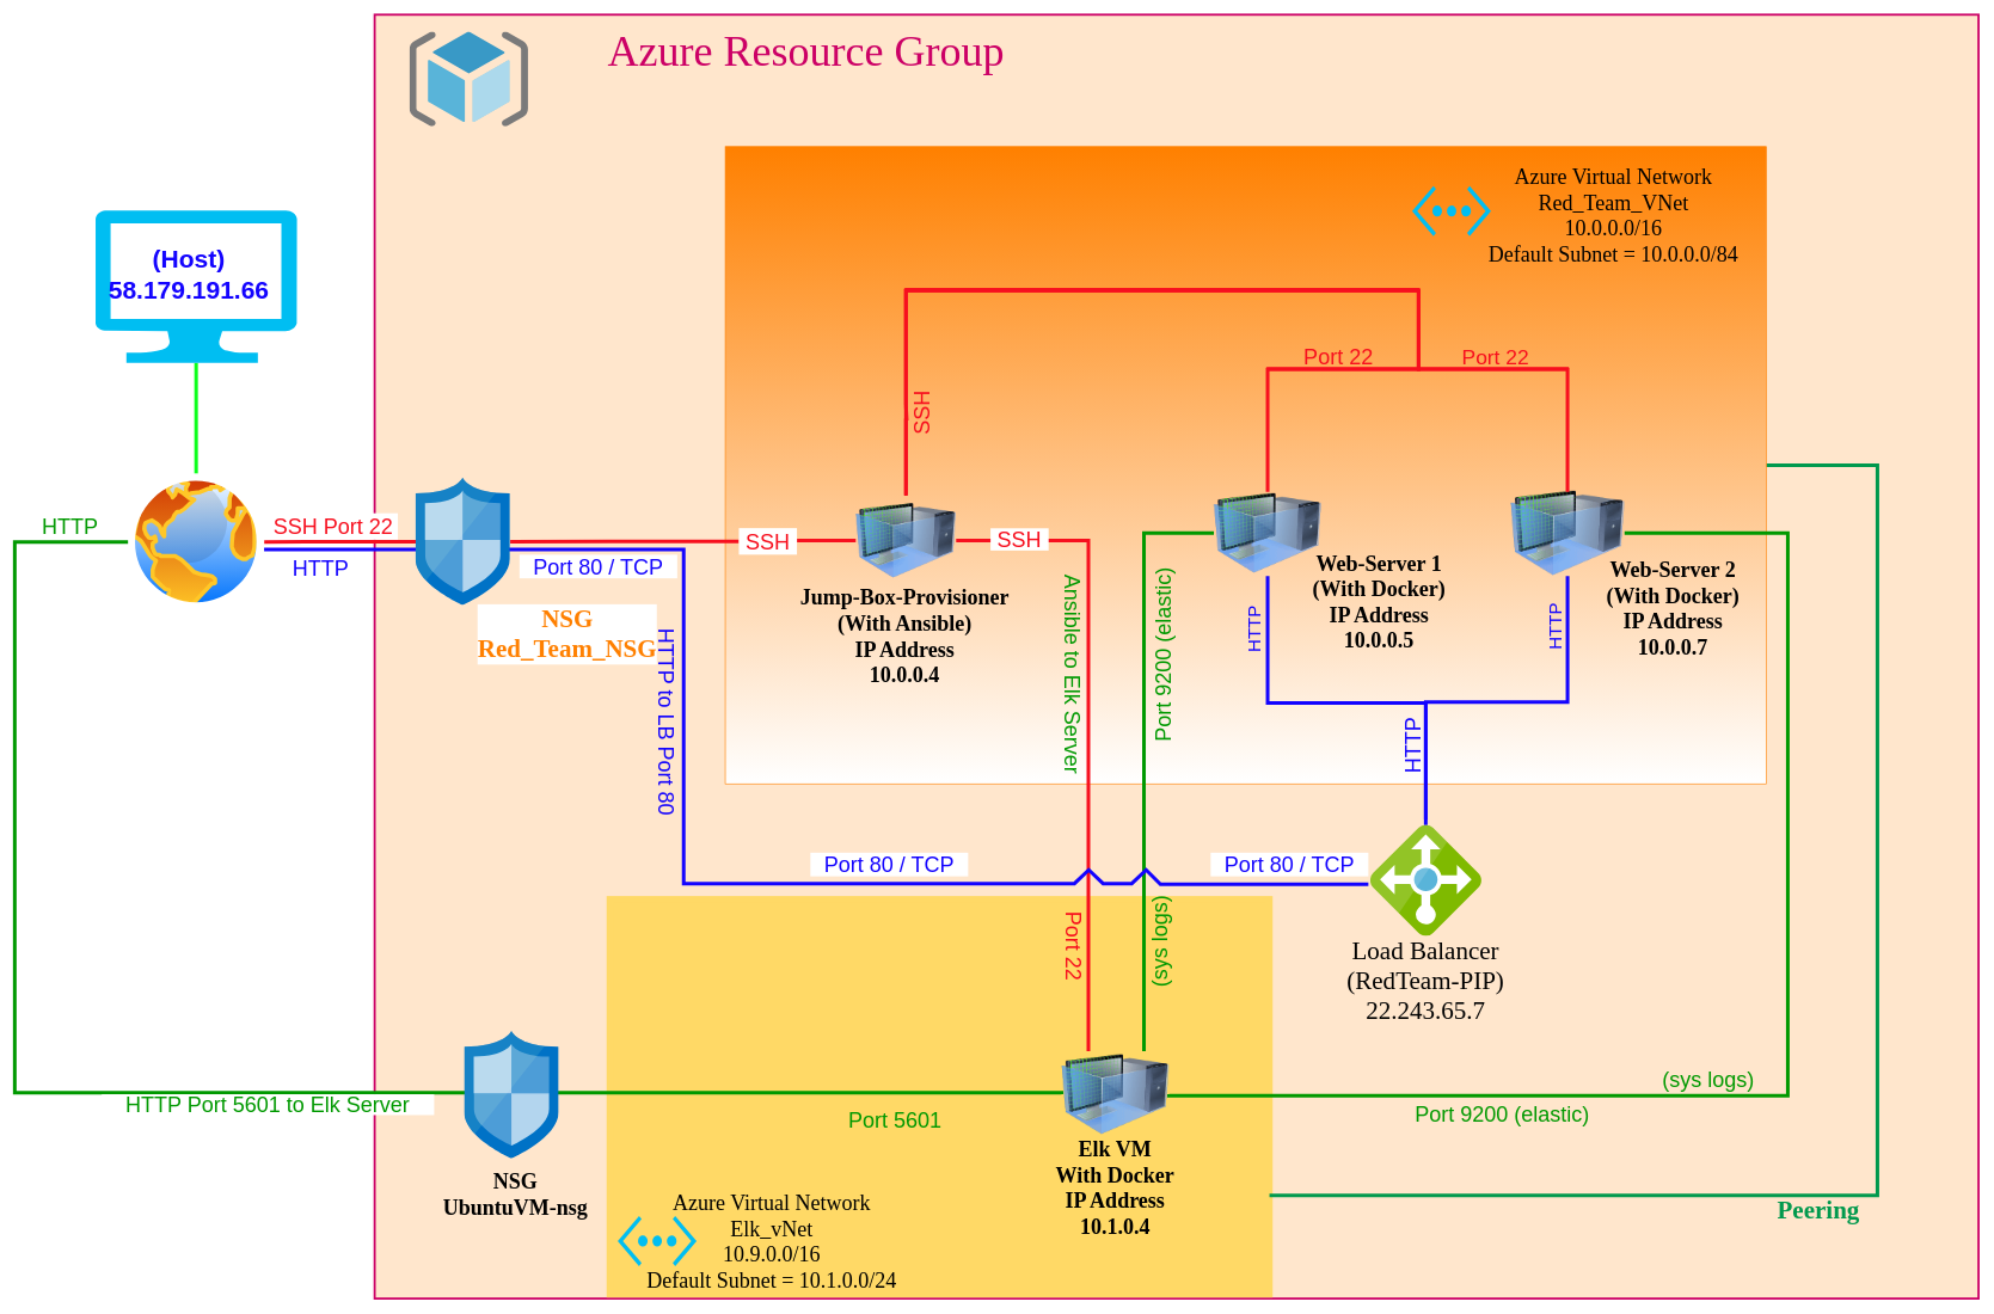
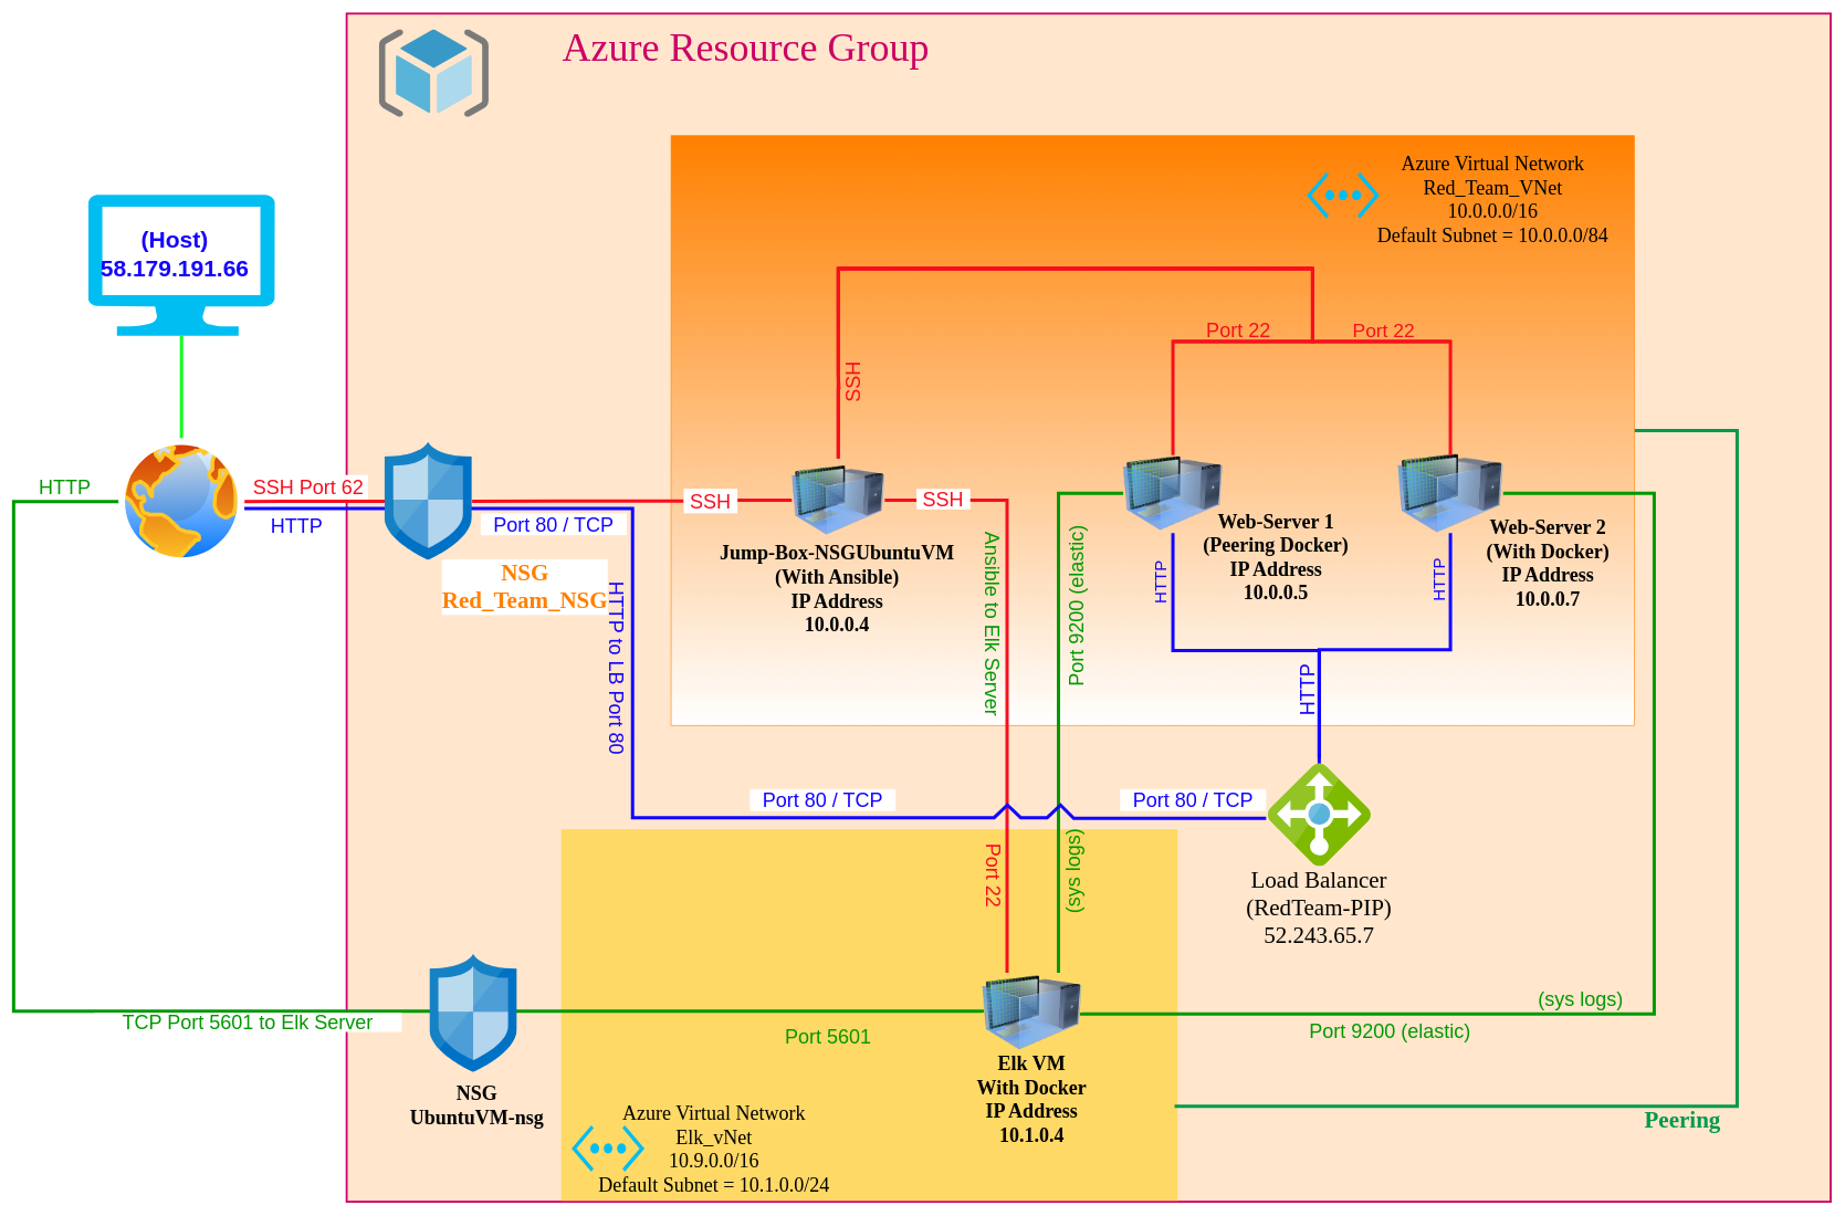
- <mxCell id="63" value="SSH Port 22" style="text;html=1;align=center;verticalAlign=middle;whiteSpace=wrap;rounded=0;fillColor=default;strokeColor=none;fontStyle=0;fontSize=30;fontColor=#F70F1E;labelBackgroundColor=none;" parent="1" vertex="1"><mxGeometry x="375.38" y="715.5" width="179" height="37" as="geometry" /></mxCell>
+ <mxCell id="63" value="SSH Port 62" style="text;html=1;align=center;verticalAlign=middle;whiteSpace=wrap;rounded=0;fillColor=default;strokeColor=none;fontStyle=0;fontSize=30;fontColor=#F70F1E;labelBackgroundColor=none;" parent="1" vertex="1"><mxGeometry x="375.38" y="715.5" width="179" height="37" as="geometry" /></mxCell>
- <mxCell id="18" value="Web-Server 1&lt;br style=&quot;font-size: 30px&quot;&gt;(With Docker)&lt;br style=&quot;font-size: 30px&quot;&gt;IP Address 10.0.0.5" style="text;html=1;strokeColor=none;fillColor=none;align=center;verticalAlign=middle;whiteSpace=wrap;rounded=0;fontFamily=Georgia;fontSize=30;fontStyle=1;labelBackgroundColor=none;" parent="1" vertex="1"><mxGeometry x="1804" y="784" width="238" height="110" as="geometry" /></mxCell>
+ <mxCell id="18" value="Web-Server 1&lt;br style=&quot;font-size: 30px&quot;&gt;(Peering Docker)&lt;br style=&quot;font-size: 30px&quot;&gt;IP Address 10.0.0.5" style="text;html=1;strokeColor=none;fillColor=none;align=center;verticalAlign=middle;whiteSpace=wrap;rounded=0;fontFamily=Georgia;fontSize=30;fontStyle=1;labelBackgroundColor=none;" parent="1" vertex="1"><mxGeometry x="1804" y="784" width="238" height="110" as="geometry" /></mxCell>
- <mxCell id="20" value="Jump-Box-Provisioner&lt;br style=&quot;font-size: 30px&quot;&gt;(With Ansible)&lt;br style=&quot;font-size: 30px&quot;&gt;IP Address&lt;br style=&quot;font-size: 30px&quot;&gt;10.0.0.4" style="text;html=1;strokeColor=none;fillColor=none;align=center;verticalAlign=middle;whiteSpace=wrap;rounded=0;fontFamily=Georgia;fontSize=30;fontStyle=1;labelBackgroundColor=none;" parent="1" vertex="1"><mxGeometry x="1065" y="768" width="392.75" height="238" as="geometry" /></mxCell>
+ <mxCell id="20" value="Jump-Box-NSGUbuntuVM&lt;br style=&quot;font-size: 30px&quot;&gt;(With Ansible)&lt;br style=&quot;font-size: 30px&quot;&gt;IP Address&lt;br style=&quot;font-size: 30px&quot;&gt;10.0.0.4" style="text;html=1;strokeColor=none;fillColor=none;align=center;verticalAlign=middle;whiteSpace=wrap;rounded=0;fontFamily=Georgia;fontSize=30;fontStyle=1;labelBackgroundColor=none;" parent="1" vertex="1"><mxGeometry x="1065" y="768" width="392.75" height="238" as="geometry" /></mxCell>
- <mxCell id="22" value="Load Balancer&lt;br style=&quot;font-size: 35px;&quot;&gt;(RedTeam-PIP)&lt;br style=&quot;font-size: 35px;&quot;&gt;22.243.65.7" style="text;html=1;strokeColor=none;fillColor=none;align=center;verticalAlign=middle;whiteSpace=wrap;rounded=0;fontFamily=Georgia;fontSize=35;fontStyle=0;labelBackgroundColor=none;" parent="1" vertex="1"><mxGeometry x="1717.51" y="1323" width="540" height="90" as="geometry" /></mxCell>
+ <mxCell id="22" value="Load Balancer&lt;br style=&quot;font-size: 35px;&quot;&gt;(RedTeam-PIP)&lt;br style=&quot;font-size: 35px;&quot;&gt;52.243.65.7" style="text;html=1;strokeColor=none;fillColor=none;align=center;verticalAlign=middle;whiteSpace=wrap;rounded=0;fontFamily=Georgia;fontSize=35;fontStyle=0;labelBackgroundColor=none;" parent="1" vertex="1"><mxGeometry x="1717.51" y="1323" width="540" height="90" as="geometry" /></mxCell>
- <mxCell id="50" value="HTTP Port 5601 to Elk Server" style="text;html=1;align=center;verticalAlign=middle;whiteSpace=wrap;rounded=0;fillColor=default;strokeColor=none;fontStyle=0;fontSize=30;fontColor=#009900;labelBackgroundColor=none;" parent="1" vertex="1"><mxGeometry x="141.38" y="1525.99" width="463.62" height="29.01" as="geometry" /></mxCell>
+ <mxCell id="50" value="TCP Port 5601 to Elk Server" style="text;html=1;align=center;verticalAlign=middle;whiteSpace=wrap;rounded=0;fillColor=default;strokeColor=none;fontStyle=0;fontSize=30;fontColor=#009900;labelBackgroundColor=none;" parent="1" vertex="1"><mxGeometry x="141.38" y="1525.99" width="463.62" height="29.01" as="geometry" /></mxCell>
